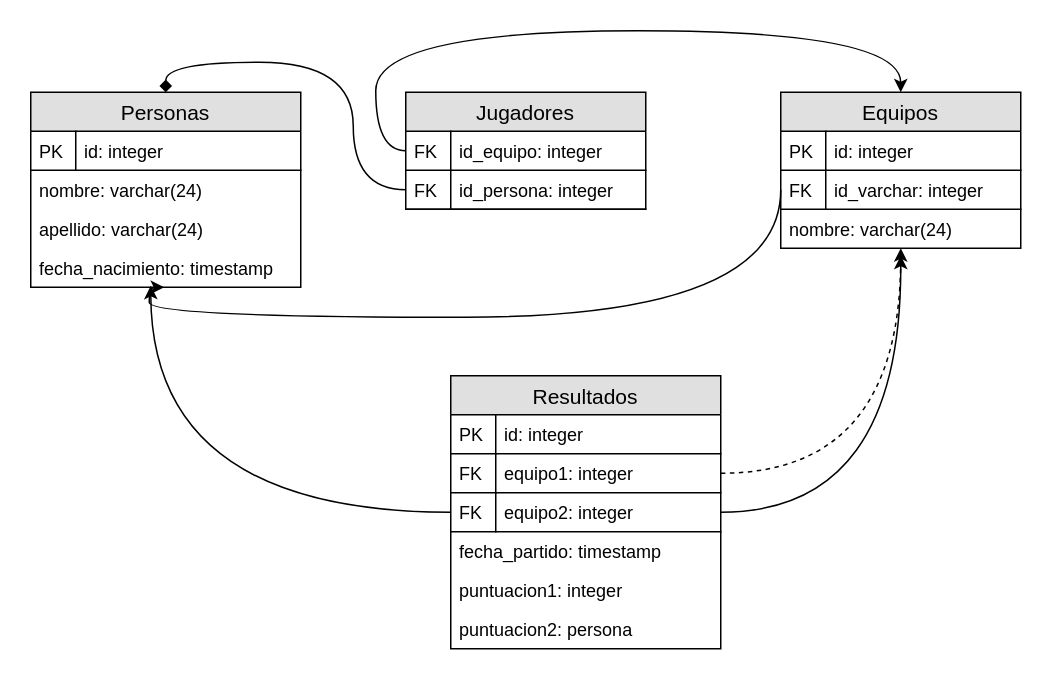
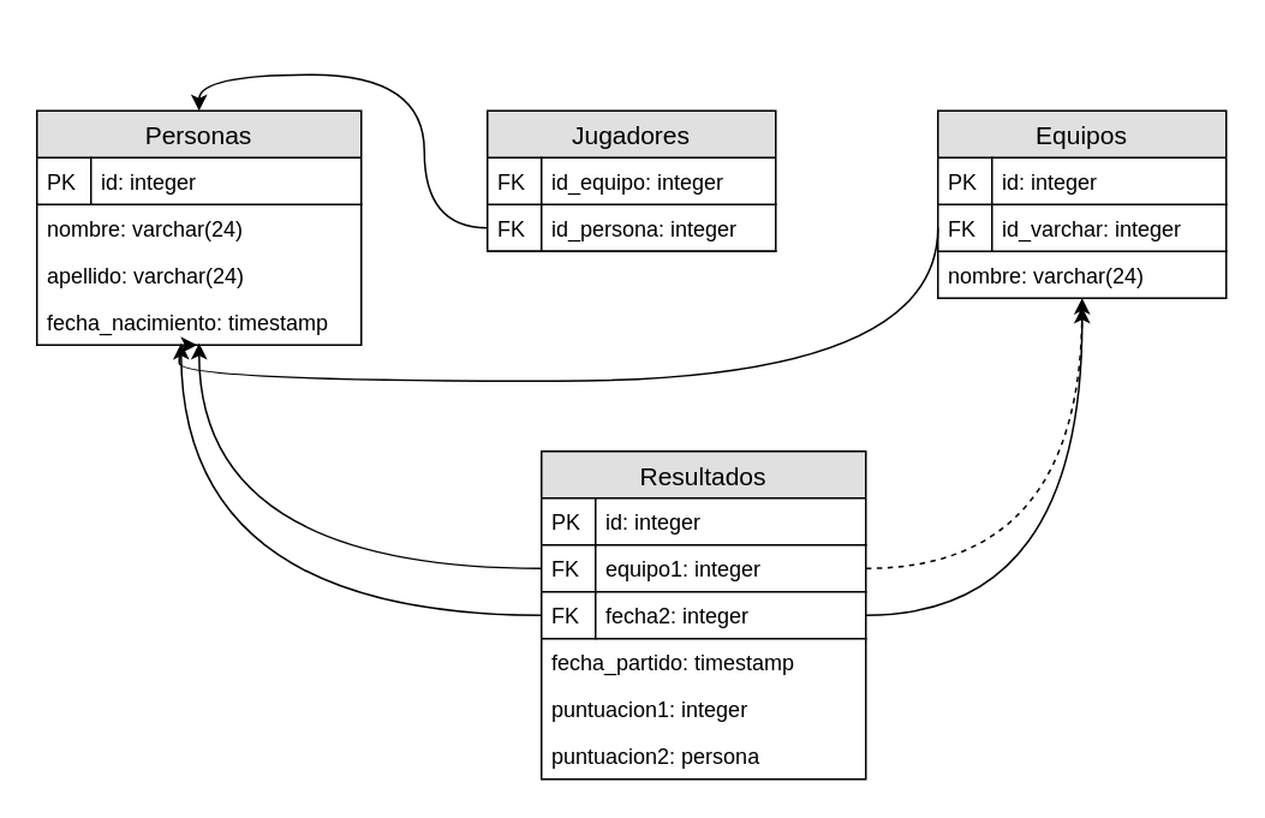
- <mxCell id="31" style="edgeStyle=orthogonalEdgeStyle;curved=1;rounded=0;orthogonalLoop=1;jettySize=auto;html=1;exitX=0;exitY=0.5;exitDx=0;exitDy=0;entryX=0.5;entryY=0;entryDx=0;entryDy=0;" edge="1" parent="1" source="15" target="8"><mxGeometry relative="1" as="geometry"><Array as="points"><mxPoint x="250" y="100" /><mxPoint x="250" y="20" /><mxPoint x="600" y="20" /></Array></mxGeometry></mxCell>
- <mxCell id="33" style="edgeStyle=orthogonalEdgeStyle;curved=1;rounded=0;orthogonalLoop=1;jettySize=auto;html=1;exitX=0;exitY=0.5;exitDx=0;exitDy=0;entryX=0.5;entryY=0;entryDx=0;entryDy=0;endArrow=diamond;" edge="1" parent="1" source="17" target="2"><mxGeometry relative="1" as="geometry" /></mxCell>
+ <mxCell id="33" style="edgeStyle=orthogonalEdgeStyle;curved=1;rounded=0;orthogonalLoop=1;jettySize=auto;html=1;exitX=0;exitY=0.5;exitDx=0;exitDy=0;entryX=0.5;entryY=0;entryDx=0;entryDy=0;" edge="1" parent="1" source="17" target="2"><mxGeometry relative="1" as="geometry" /></mxCell>
+ <mxCell id="34" style="edgeStyle=orthogonalEdgeStyle;curved=1;rounded=0;orthogonalLoop=1;jettySize=auto;html=1;exitX=0;exitY=0.5;exitDx=0;exitDy=0;entryX=0.5;entryY=0.962;entryDx=0;entryDy=0;entryPerimeter=0;" edge="1" parent="1" source="22" target="7"><mxGeometry relative="1" as="geometry" /></mxCell>
- <mxCell id="24" value="equipo2: integer" style="shape=partialRectangle;top=0;left=0;right=0;bottom=1;align=left;verticalAlign=top;fillColor=none;spacingLeft=34;spacingRight=4;overflow=hidden;rotatable=0;points=[[0,0.5],[1,0.5]];portConstraint=eastwest;dropTarget=0;fontSize=12;" vertex="1" parent="19"><mxGeometry y="78" width="180" height="26" as="geometry" /></mxCell>
+ <mxCell id="24" value="fecha2: integer" style="shape=partialRectangle;top=0;left=0;right=0;bottom=1;align=left;verticalAlign=top;fillColor=none;spacingLeft=34;spacingRight=4;overflow=hidden;rotatable=0;points=[[0,0.5],[1,0.5]];portConstraint=eastwest;dropTarget=0;fontSize=12;" vertex="1" parent="19"><mxGeometry y="78" width="180" height="26" as="geometry" /></mxCell>
